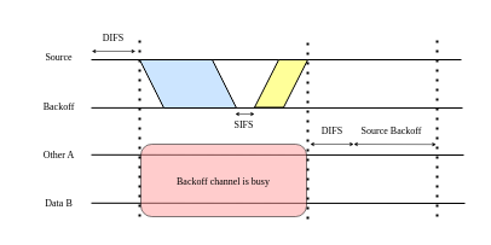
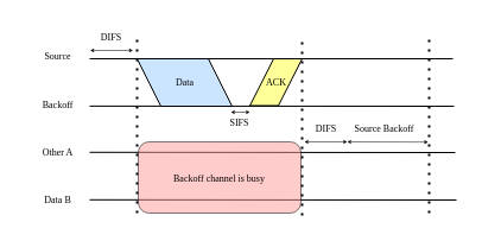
+ <mxCell id="12" value="Data" style="text;html=1;align=center;verticalAlign=middle;resizable=0;points=[];autosize=1;strokeColor=none;fillColor=none;fontFamily=Times New Roman;fontSize=8;" vertex="1" parent="1"><mxGeometry x="138" y="58" width="33" height="22" as="geometry" /></mxCell>
+ <mxCell id="14" value="ACK" style="text;html=1;align=center;verticalAlign=middle;resizable=0;points=[];autosize=1;strokeColor=none;fillColor=none;fontFamily=Times New Roman;fontSize=8;" vertex="1" parent="1"><mxGeometry x="214" y="58" width="35" height="22" as="geometry" /></mxCell>
